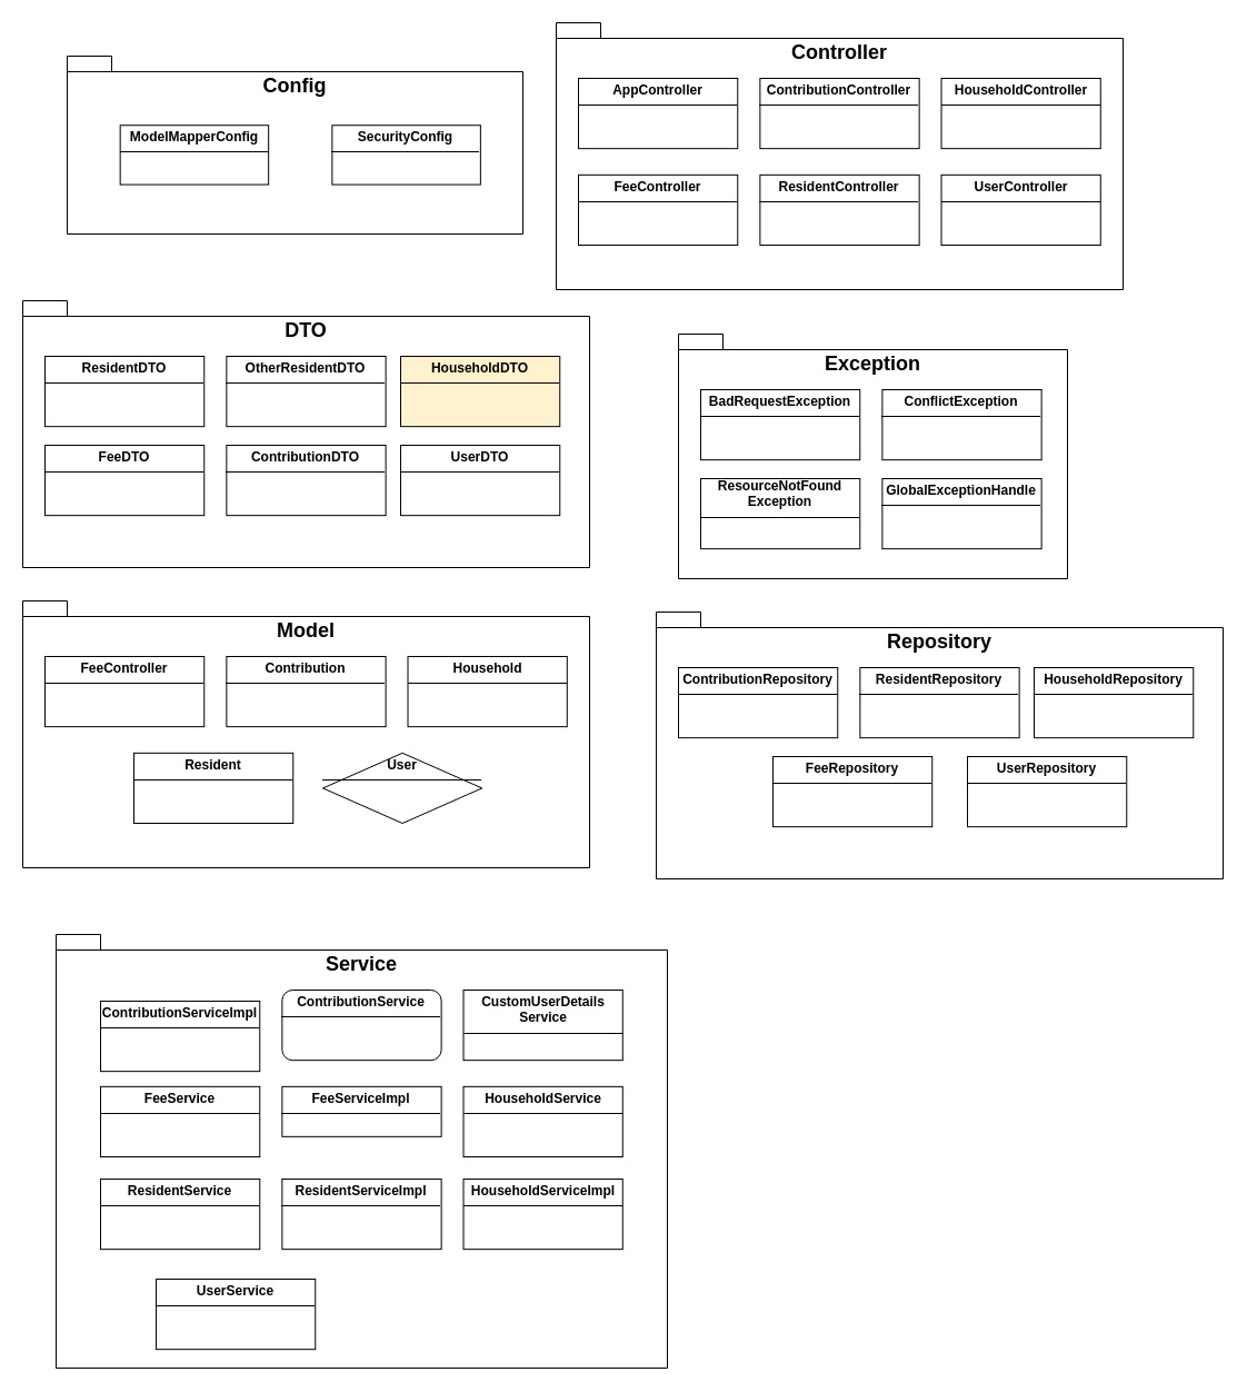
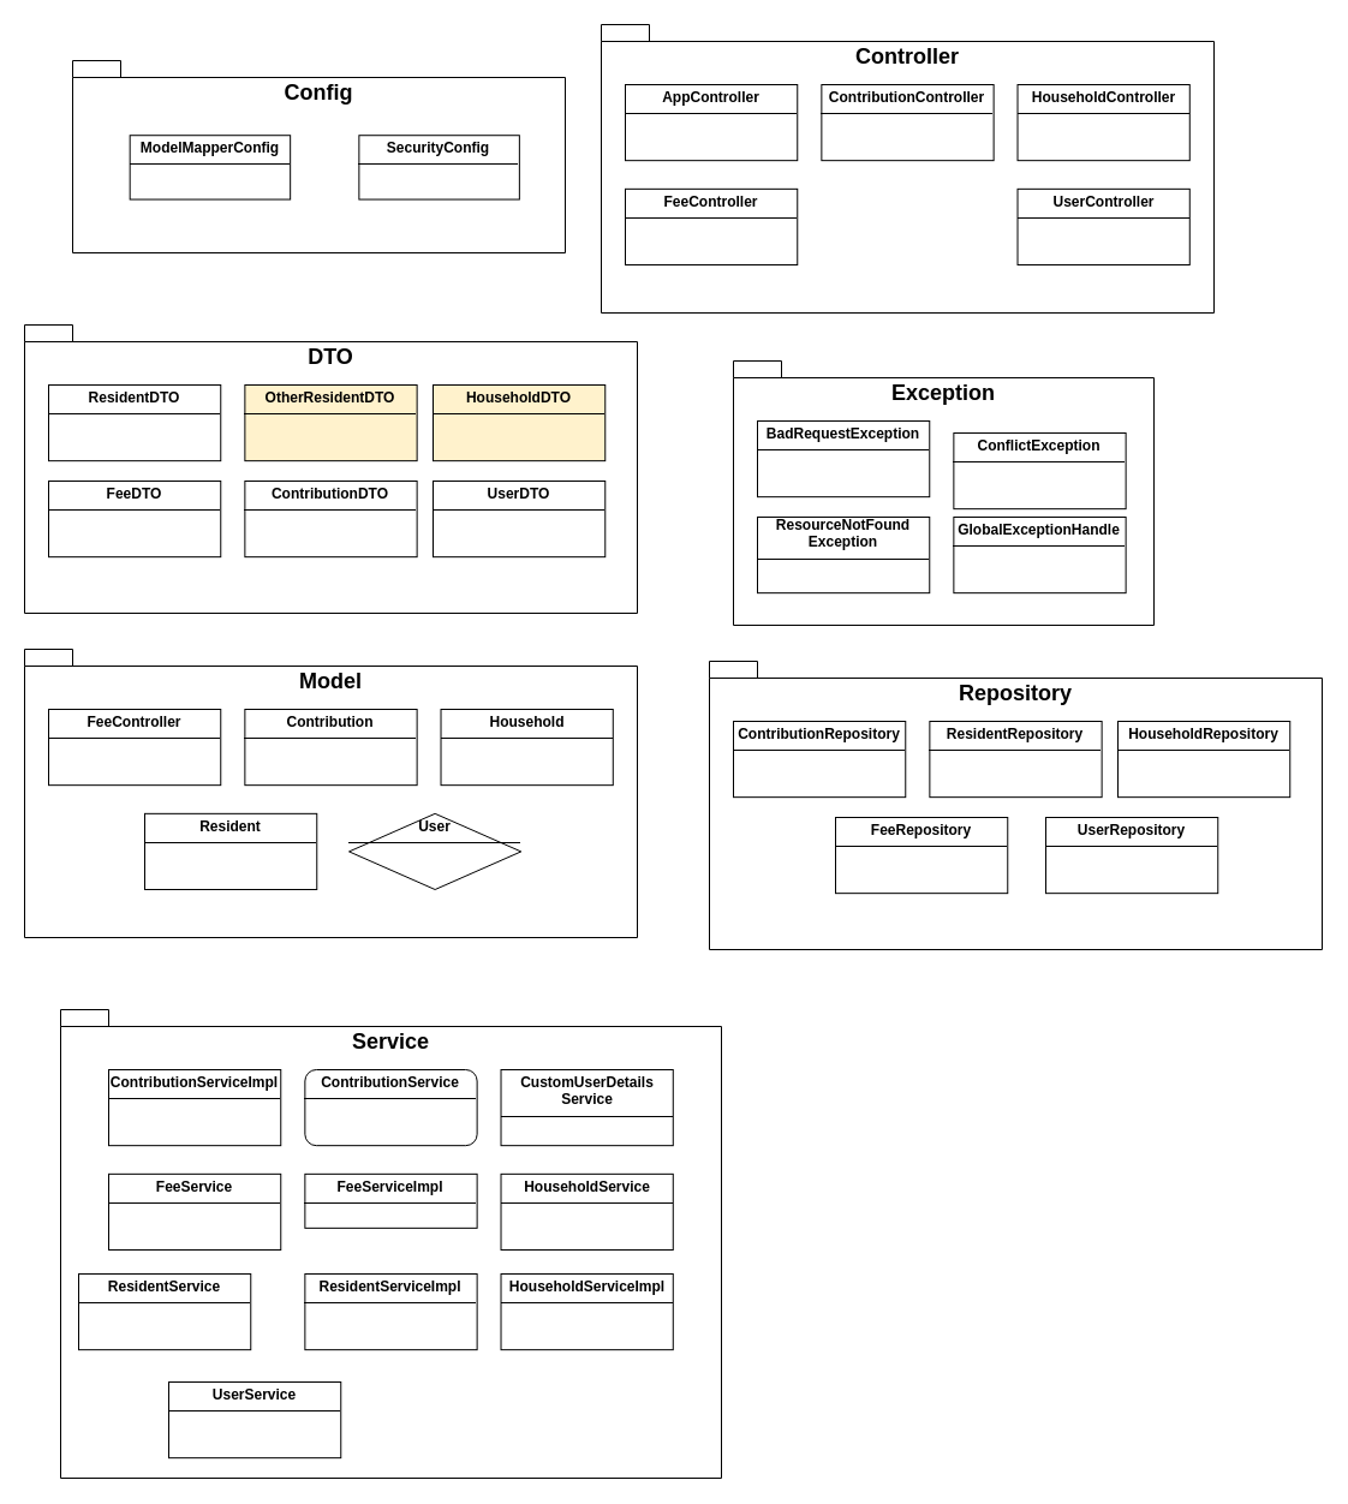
- <mxCell id="10" value="&lt;p style=&quot;margin:0px;margin-top:4px;text-align:center;&quot;&gt;&lt;b&gt;ResidentController&lt;/b&gt;&lt;/p&gt;&lt;hr size=&quot;1&quot; style=&quot;border-style:solid;&quot;&gt;&lt;div style=&quot;height:2px;&quot;&gt;&lt;/div&gt;" style="verticalAlign=top;align=left;overflow=fill;html=1;whiteSpace=wrap;container=0;" parent="6" vertex="1"><mxGeometry x="183.374" y="136.844" width="143.256" height="63.158" as="geometry" /></mxCell>
- <mxCell id="18" value="&lt;p style=&quot;margin:0px;margin-top:4px;text-align:center;&quot;&gt;&lt;b&gt;OtherResidentDTO&lt;/b&gt;&lt;/p&gt;&lt;hr size=&quot;1&quot; style=&quot;border-style:solid;&quot;&gt;&lt;div style=&quot;height:2px;&quot;&gt;&lt;/div&gt;" style="verticalAlign=top;align=left;overflow=fill;html=1;whiteSpace=wrap;container=0;" parent="14" vertex="1"><mxGeometry x="183.374" y="50.004" width="143.256" height="63.158" as="geometry" /></mxCell>
+ <mxCell id="18" value="&lt;p style=&quot;margin:0px;margin-top:4px;text-align:center;&quot;&gt;&lt;b&gt;OtherResidentDTO&lt;/b&gt;&lt;/p&gt;&lt;hr size=&quot;1&quot; style=&quot;border-style:solid;&quot;&gt;&lt;div style=&quot;height:2px;&quot;&gt;&lt;/div&gt;" style="verticalAlign=top;align=left;overflow=fill;html=1;whiteSpace=wrap;container=0;fillColor=#fff2cc;" parent="14" vertex="1"><mxGeometry x="183.374" y="50.004" width="143.256" height="63.158" as="geometry" /></mxCell>
- <mxCell id="25" value="&lt;p style=&quot;margin:0px;margin-top:4px;text-align:center;&quot;&gt;&lt;b&gt;ConflictException&lt;/b&gt;&lt;/p&gt;&lt;hr size=&quot;1&quot; style=&quot;border-style:solid;&quot;&gt;&lt;div style=&quot;height:2px;&quot;&gt;&lt;/div&gt;" style="verticalAlign=top;align=left;overflow=fill;html=1;whiteSpace=wrap;container=0;" parent="22" vertex="1"><mxGeometry x="183.374" y="50.004" width="143.256" height="63.158" as="geometry" /></mxCell>
+ <mxCell id="25" value="&lt;p style=&quot;margin:0px;margin-top:4px;text-align:center;&quot;&gt;&lt;b&gt;ConflictException&lt;/b&gt;&lt;/p&gt;&lt;hr size=&quot;1&quot; style=&quot;border-style:solid;&quot;&gt;&lt;div style=&quot;height:2px;&quot;&gt;&lt;/div&gt;" style="verticalAlign=top;align=left;overflow=fill;html=1;whiteSpace=wrap;container=0;" parent="22" vertex="1"><mxGeometry x="183.374" y="60.004" width="143.256" height="63.158" as="geometry" /></mxCell>
- <mxCell id="42" value="&lt;p style=&quot;margin:0px;margin-top:4px;text-align:center;&quot;&gt;&lt;b&gt;ContributionServiceImpl&lt;/b&gt;&lt;/p&gt;&lt;hr size=&quot;1&quot; style=&quot;border-style:solid;&quot;&gt;&lt;div style=&quot;height:2px;&quot;&gt;&lt;/div&gt;" style="verticalAlign=top;align=left;overflow=fill;html=1;whiteSpace=wrap;container=0;" parent="35" vertex="1"><mxGeometry x="40.004" y="60.004" width="143.256" height="63.158" as="geometry" /></mxCell>
+ <mxCell id="42" value="&lt;p style=&quot;margin:0px;margin-top:4px;text-align:center;&quot;&gt;&lt;b&gt;ContributionServiceImpl&lt;/b&gt;&lt;/p&gt;&lt;hr size=&quot;1&quot; style=&quot;border-style:solid;&quot;&gt;&lt;div style=&quot;height:2px;&quot;&gt;&lt;/div&gt;" style="verticalAlign=top;align=left;overflow=fill;html=1;whiteSpace=wrap;container=0;" parent="35" vertex="1"><mxGeometry x="40.004" y="50.004" width="143.256" height="63.158" as="geometry" /></mxCell>
- <mxCell id="44" value="&lt;p style=&quot;margin:0px;margin-top:4px;text-align:center;&quot;&gt;&lt;b&gt;ResidentService&lt;/b&gt;&lt;/p&gt;&lt;hr size=&quot;1&quot; style=&quot;border-style:solid;&quot;&gt;&lt;div style=&quot;height:2px;&quot;&gt;&lt;/div&gt;" style="verticalAlign=top;align=left;overflow=fill;html=1;whiteSpace=wrap;container=0;" vertex="1" parent="35"><mxGeometry x="40.004" y="220.004" width="143.256" height="63.158" as="geometry" /></mxCell>
+ <mxCell id="44" value="&lt;p style=&quot;margin:0px;margin-top:4px;text-align:center;&quot;&gt;&lt;b&gt;ResidentService&lt;/b&gt;&lt;/p&gt;&lt;hr size=&quot;1&quot; style=&quot;border-style:solid;&quot;&gt;&lt;div style=&quot;height:2px;&quot;&gt;&lt;/div&gt;" style="verticalAlign=top;align=left;overflow=fill;html=1;whiteSpace=wrap;container=0;" vertex="1" parent="35"><mxGeometry x="15.004" y="220.004" width="143.256" height="63.158" as="geometry" /></mxCell>
